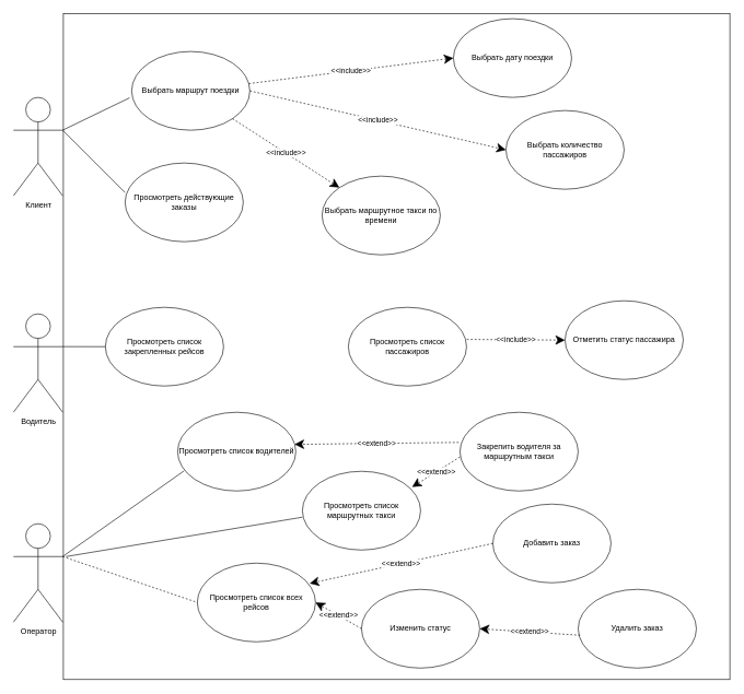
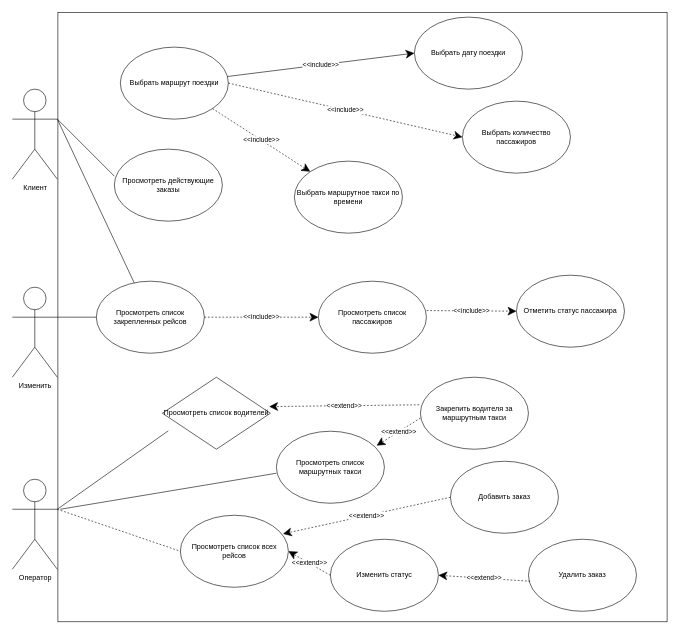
- <mxCell id="11" value="&amp;lt;&amp;lt;include&amp;gt;&amp;gt;" style="endArrow=classic;endSize=12;dashed=1;html=1;rounded=0;entryX=0;entryY=0.5;entryDx=0;entryDy=0;endFill=1;" parent="1" source="6" target="10" edge="1"><mxGeometry width="160" relative="1" as="geometry"><mxPoint x="320" y="118" as="sourcePoint" /><mxPoint x="480" y="118" as="targetPoint" /></mxGeometry></mxCell>
+ <mxCell id="11" value="&amp;lt;&amp;lt;include&amp;gt;&amp;gt;" style="endArrow=classic;endSize=12;dashed=0;html=1;rounded=0;entryX=0;entryY=0.5;entryDx=0;entryDy=0;endFill=1;" parent="1" source="6" target="10" edge="1"><mxGeometry width="160" relative="1" as="geometry"><mxPoint x="320" y="118" as="sourcePoint" /><mxPoint x="480" y="118" as="targetPoint" /></mxGeometry></mxCell>
- <mxCell id="8" value="" style="endArrow=none;html=1;rounded=0;entryX=-0.017;entryY=0.588;entryDx=0;entryDy=0;entryPerimeter=0;exitX=1;exitY=0.333;exitDx=0;exitDy=0;exitPerimeter=0;" parent="1" source="3" target="6" edge="1"><mxGeometry width="50" height="50" relative="1" as="geometry"><mxPoint x="80" y="198" as="sourcePoint" /><mxPoint x="130" y="148" as="targetPoint" /></mxGeometry></mxCell>
+ <mxCell id="8" value="" style="endArrow=none;html=1;rounded=0;exitX=1;exitY=0.333;exitDx=0;exitDy=0;exitPerimeter=0;" parent="1" source="3" target="16" edge="1"><mxGeometry width="50" height="50" relative="1" as="geometry"><mxPoint x="80" y="198" as="sourcePoint" /><mxPoint x="130" y="148" as="targetPoint" /></mxGeometry></mxCell>
+ <mxCell id="19" value="&amp;lt;&amp;lt;include&amp;gt;&amp;gt;" style="endArrow=classic;endSize=12;dashed=1;html=1;rounded=0;entryX=0;entryY=0.5;entryDx=0;entryDy=0;exitX=1;exitY=0.5;exitDx=0;exitDy=0;endFill=1;" parent="1" source="16" target="18" edge="1"><mxGeometry width="160" relative="1" as="geometry"><mxPoint x="312.426" y="286.284" as="sourcePoint" /><mxPoint x="397.574" y="349.716" as="targetPoint" /></mxGeometry></mxCell>
- <mxCell id="4" value="Водитель" style="shape=umlActor;verticalLabelPosition=bottom;verticalAlign=top;html=1;outlineConnect=0;" parent="1" vertex="1"><mxGeometry x="20" y="478" width="75" height="150" as="geometry" /></mxCell>
+ <mxCell id="4" value="Изменить" style="shape=umlActor;verticalLabelPosition=bottom;verticalAlign=top;html=1;outlineConnect=0;" parent="1" vertex="1"><mxGeometry x="20" y="478" width="75" height="150" as="geometry" /></mxCell>
- <mxCell id="22" value="Просмотреть список водителей" style="ellipse;whiteSpace=wrap;html=1;" parent="1" vertex="1"><mxGeometry x="270" y="628" width="180" height="120" as="geometry" /></mxCell>
+ <mxCell id="22" value="Просмотреть список водителей" style="rhombus;whiteSpace=wrap;html=1;" parent="1" vertex="1"><mxGeometry x="270" y="628" width="180" height="120" as="geometry" /></mxCell>
